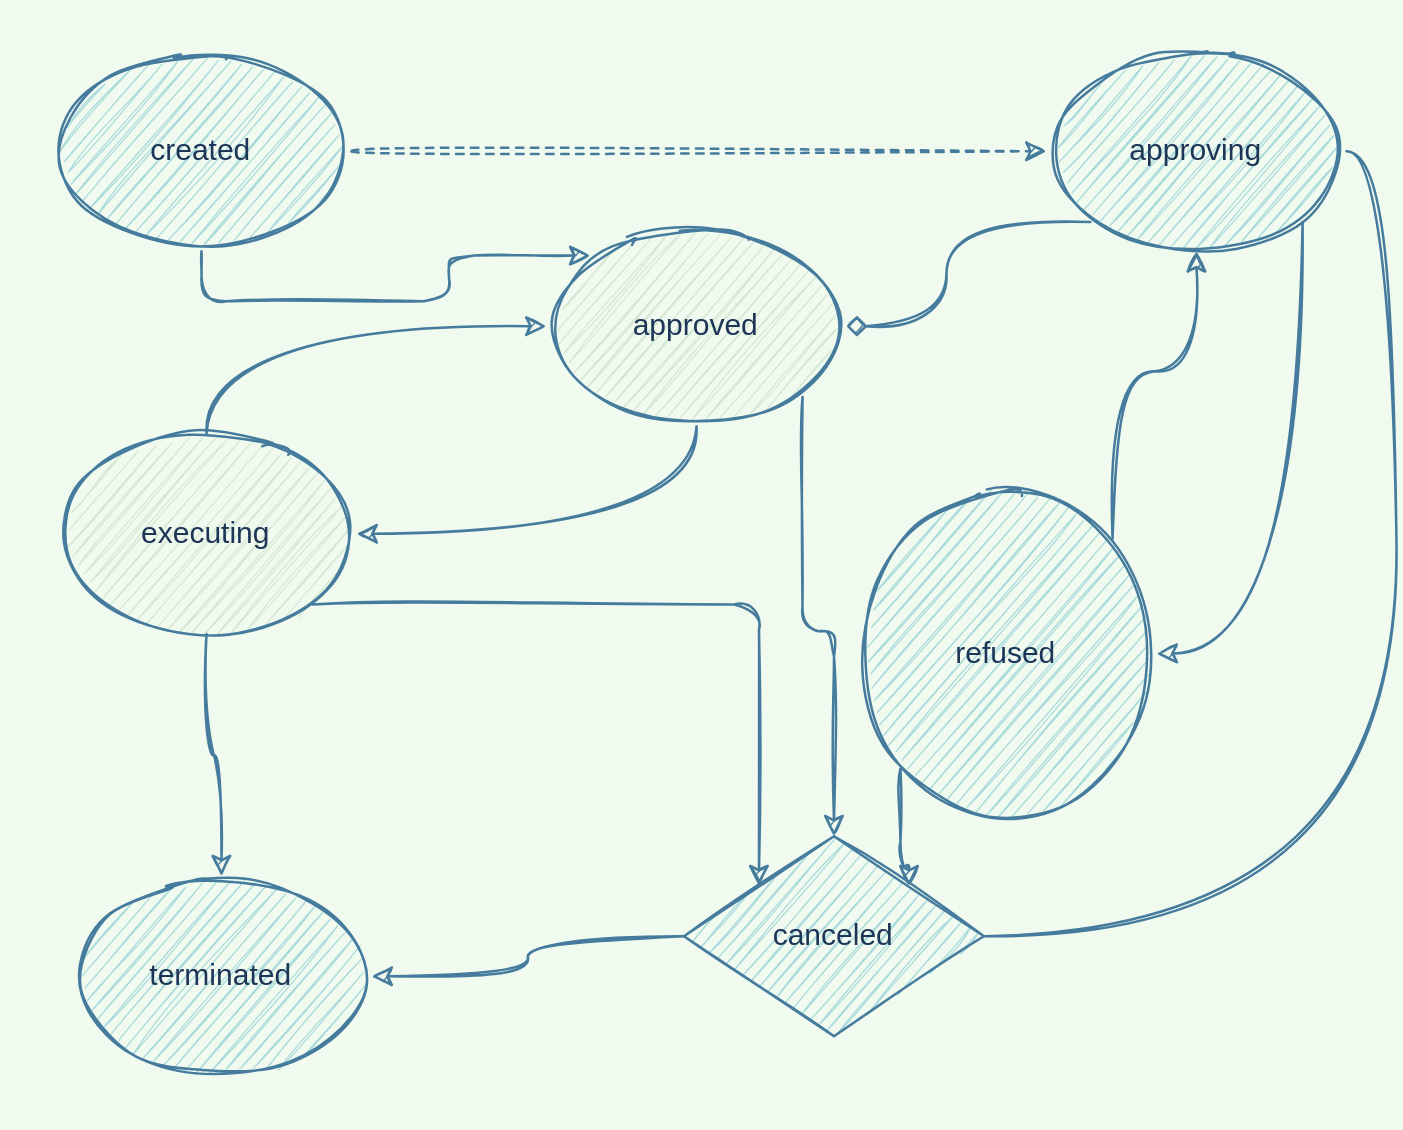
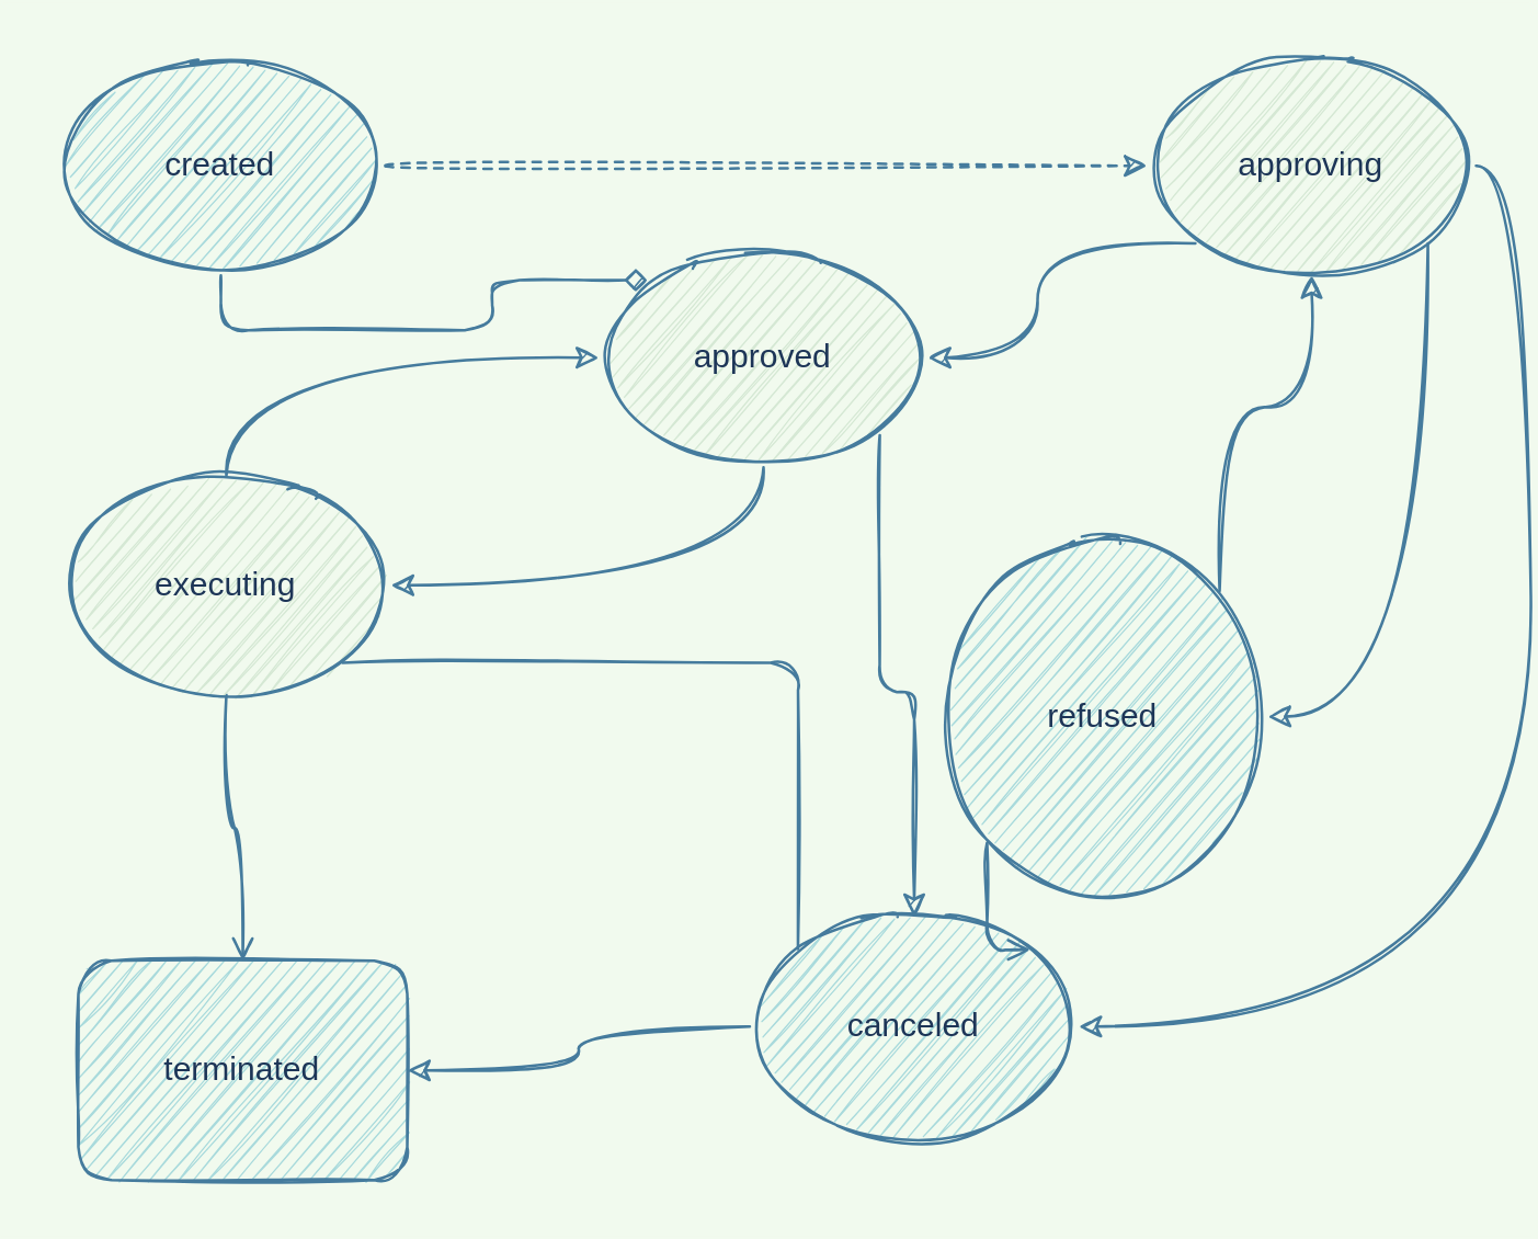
- <mxCell id="8" value="approving" style="ellipse;whiteSpace=wrap;html=1;rounded=1;fillColor=#A8DADC;strokeColor=#457B9D;fontColor=#1D3557;sketch=1;" vertex="1" parent="1"><mxGeometry x="418" y="20" width="120" height="80" as="geometry" /></mxCell>
+ <mxCell id="8" value="approving" style="ellipse;whiteSpace=wrap;html=1;rounded=1;fillColor=#d5e8d4;strokeColor=#457B9D;fontColor=#1D3557;sketch=1;" vertex="1" parent="1"><mxGeometry x="418" y="20" width="120" height="80" as="geometry" /></mxCell>
- <mxCell id="3" style="edgeStyle=orthogonalEdgeStyle;curved=0;rounded=1;orthogonalLoop=1;jettySize=auto;html=1;exitX=0.5;exitY=1;exitDx=0;exitDy=0;entryX=0;entryY=0;entryDx=0;entryDy=0;strokeColor=#457B9D;fillColor=#A8DADC;fontColor=#1D3557;sketch=1;" edge="1" parent="1" source="4" target="13"><mxGeometry relative="1" as="geometry" /></mxCell>
+ <mxCell id="3" style="edgeStyle=orthogonalEdgeStyle;curved=0;rounded=1;orthogonalLoop=1;jettySize=auto;html=1;exitX=0.5;exitY=1;exitDx=0;exitDy=0;entryX=0;entryY=0;entryDx=0;entryDy=0;strokeColor=#457B9D;fillColor=#A8DADC;fontColor=#1D3557;sketch=1;endArrow=diamond;" edge="1" parent="1" source="4" target="13"><mxGeometry relative="1" as="geometry" /></mxCell>
- <mxCell id="5" style="edgeStyle=orthogonalEdgeStyle;orthogonalLoop=1;jettySize=auto;html=1;exitX=0;exitY=1;exitDx=0;exitDy=0;entryX=1;entryY=0.5;entryDx=0;entryDy=0;curved=1;labelBackgroundColor=#F1FAEE;strokeColor=#457B9D;fontColor=#1D3557;sketch=1;endArrow=diamond;" edge="1" parent="1" source="8" target="13"><mxGeometry relative="1" as="geometry" /></mxCell>
+ <mxCell id="5" style="edgeStyle=orthogonalEdgeStyle;orthogonalLoop=1;jettySize=auto;html=1;exitX=0;exitY=1;exitDx=0;exitDy=0;entryX=1;entryY=0.5;entryDx=0;entryDy=0;curved=1;labelBackgroundColor=#F1FAEE;strokeColor=#457B9D;fontColor=#1D3557;sketch=1;" edge="1" parent="1" source="8" target="13"><mxGeometry relative="1" as="geometry" /></mxCell>
- <mxCell id="18" style="edgeStyle=orthogonalEdgeStyle;orthogonalLoop=1;jettySize=auto;html=1;exitX=0.5;exitY=1;exitDx=0;exitDy=0;curved=1;labelBackgroundColor=#F1FAEE;strokeColor=#457B9D;fontColor=#1D3557;sketch=1;" edge="1" parent="1" source="21" target="14"><mxGeometry relative="1" as="geometry" /></mxCell>
+ <mxCell id="18" style="edgeStyle=orthogonalEdgeStyle;orthogonalLoop=1;jettySize=auto;html=1;exitX=0.5;exitY=1;exitDx=0;exitDy=0;curved=1;labelBackgroundColor=#F1FAEE;strokeColor=#457B9D;fontColor=#1D3557;sketch=1;endArrow=open;" edge="1" parent="1" source="21" target="14"><mxGeometry relative="1" as="geometry" /></mxCell>
- <mxCell id="20" style="edgeStyle=orthogonalEdgeStyle;curved=0;rounded=1;sketch=1;orthogonalLoop=1;jettySize=auto;html=1;exitX=1;exitY=1;exitDx=0;exitDy=0;entryX=0;entryY=0;entryDx=0;entryDy=0;strokeColor=#457B9D;fillColor=#A8DADC;fontColor=#1D3557;" edge="1" parent="1" source="21" target="10"><mxGeometry relative="1" as="geometry" /></mxCell>
+ <mxCell id="20" style="edgeStyle=orthogonalEdgeStyle;curved=0;rounded=1;sketch=1;orthogonalLoop=1;jettySize=auto;html=1;exitX=1;exitY=1;exitDx=0;exitDy=0;entryX=0;entryY=0;entryDx=0;entryDy=0;strokeColor=#457B9D;fillColor=#A8DADC;fontColor=#1D3557;endArrow=none;" edge="1" parent="1" source="21" target="10"><mxGeometry relative="1" as="geometry" /></mxCell>
- <mxCell id="16" style="edgeStyle=orthogonalEdgeStyle;curved=0;rounded=1;sketch=1;orthogonalLoop=1;jettySize=auto;html=1;exitX=0;exitY=1;exitDx=0;exitDy=0;strokeColor=#457B9D;fillColor=#A8DADC;fontColor=#1D3557;entryX=1;entryY=0;entryDx=0;entryDy=0;" edge="1" parent="1" source="17" target="10"><mxGeometry relative="1" as="geometry" /></mxCell>
+ <mxCell id="16" style="edgeStyle=orthogonalEdgeStyle;curved=0;rounded=1;sketch=1;orthogonalLoop=1;jettySize=auto;html=1;exitX=0;exitY=1;exitDx=0;exitDy=0;strokeColor=#457B9D;fillColor=#A8DADC;fontColor=#1D3557;entryX=1;entryY=0;entryDx=0;entryDy=0;endArrow=open;" edge="1" parent="1" source="17" target="10"><mxGeometry relative="1" as="geometry" /></mxCell>
- <mxCell id="6" style="edgeStyle=orthogonalEdgeStyle;orthogonalLoop=1;jettySize=auto;html=1;exitX=1;exitY=0.5;exitDx=0;exitDy=0;entryX=1;entryY=0.5;entryDx=0;entryDy=0;curved=1;labelBackgroundColor=#F1FAEE;strokeColor=#457B9D;fontColor=#1D3557;sketch=1;endArrow=none;" edge="1" parent="1" source="8" target="10"><mxGeometry relative="1" as="geometry" /></mxCell>
+ <mxCell id="6" style="edgeStyle=orthogonalEdgeStyle;orthogonalLoop=1;jettySize=auto;html=1;exitX=1;exitY=0.5;exitDx=0;exitDy=0;entryX=1;entryY=0.5;entryDx=0;entryDy=0;curved=1;labelBackgroundColor=#F1FAEE;strokeColor=#457B9D;fontColor=#1D3557;sketch=1;" edge="1" parent="1" source="8" target="10"><mxGeometry relative="1" as="geometry" /></mxCell>
- <mxCell id="10" value="canceled" style="rhombus;whiteSpace=wrap;html=1;fillColor=#A8DADC;strokeColor=#457B9D;fontColor=#1D3557;sketch=1;" vertex="1" parent="1"><mxGeometry x="273" y="334" width="120" height="80" as="geometry" /></mxCell>
+ <mxCell id="10" value="canceled" style="ellipse;whiteSpace=wrap;html=1;rounded=1;fillColor=#A8DADC;strokeColor=#457B9D;fontColor=#1D3557;sketch=1;" vertex="1" parent="1"><mxGeometry x="273" y="334" width="120" height="80" as="geometry" /></mxCell>
- <mxCell id="14" value="terminated" style="ellipse;whiteSpace=wrap;html=1;rounded=1;fillColor=#A8DADC;strokeColor=#457B9D;fontColor=#1D3557;sketch=1;" vertex="1" parent="1"><mxGeometry x="28" y="350" width="120" height="80" as="geometry" /></mxCell>
+ <mxCell id="14" value="terminated" style="whiteSpace=wrap;html=1;fillColor=#A8DADC;strokeColor=#457B9D;fontColor=#1D3557;sketch=1;rounded=1;" vertex="1" parent="1"><mxGeometry x="28" y="350" width="120" height="80" as="geometry" /></mxCell>
